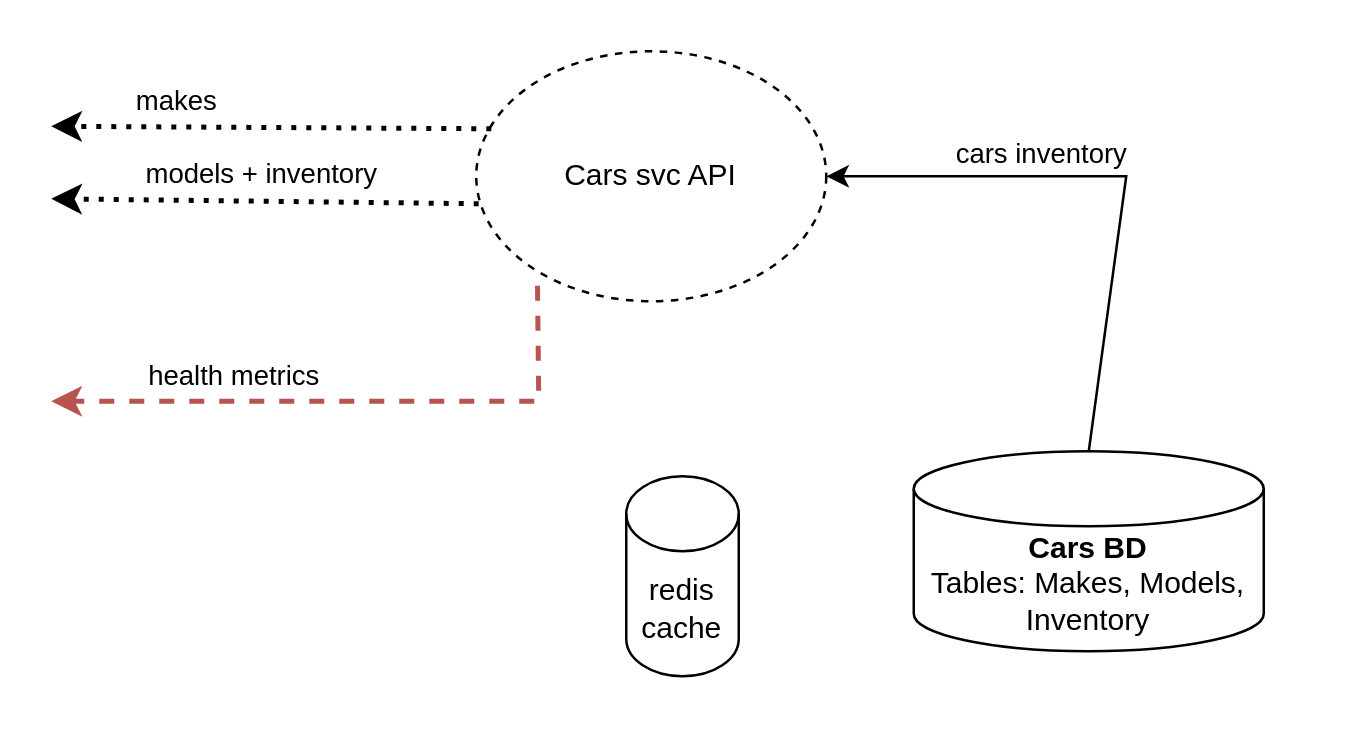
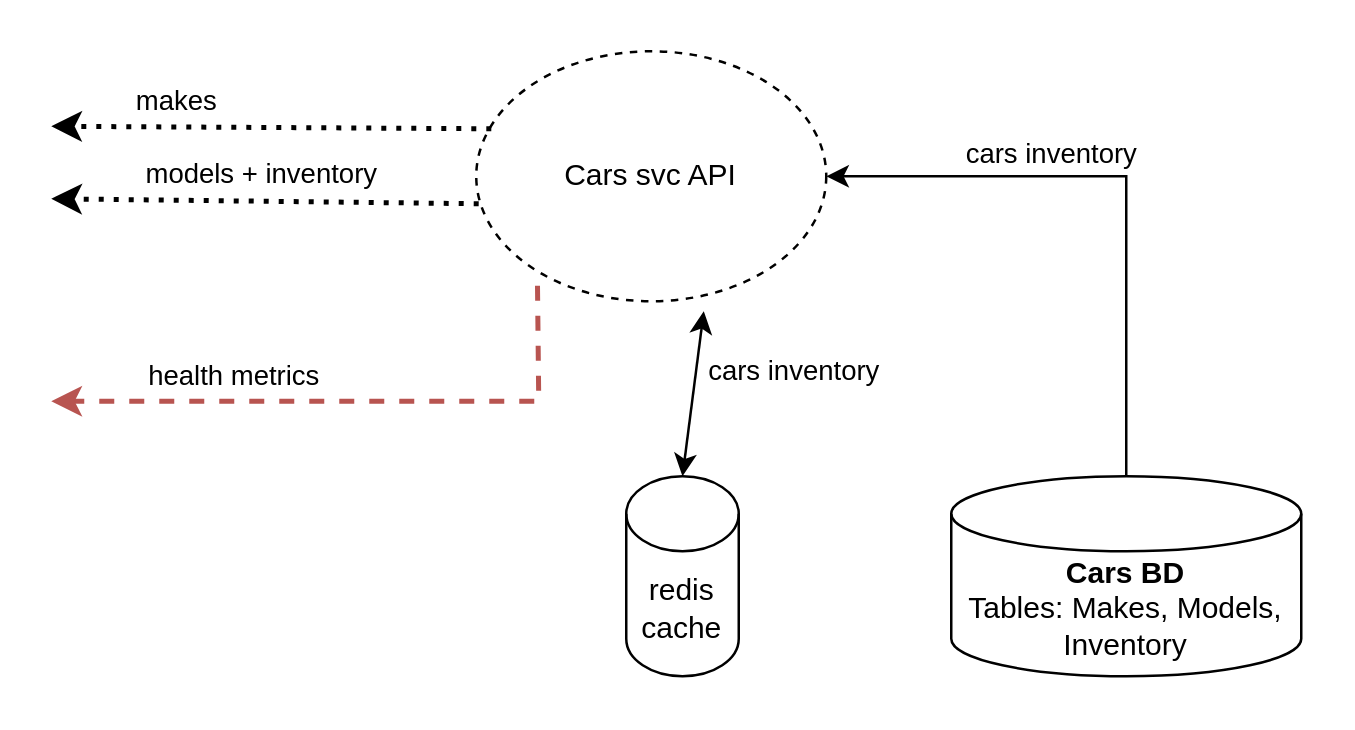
+ <mxCell id="13" value="" style="endArrow=classic;startArrow=classic;html=1;rounded=0;strokeWidth=1;entryX=0.65;entryY=1.04;entryDx=0;entryDy=0;entryPerimeter=0;exitX=0.5;exitY=0;exitDx=0;exitDy=0;exitPerimeter=0;" edge="1" parent="1" source="12" target="3"><mxGeometry width="50" height="50" relative="1" as="geometry"><mxPoint x="270" y="160" as="sourcePoint" /><mxPoint x="320" y="110" as="targetPoint" /></mxGeometry></mxCell>
+ <mxCell id="14" value="cars inventory" style="edgeLabel;html=1;align=center;verticalAlign=middle;resizable=0;points=[];" vertex="1" connectable="0" parent="13"><mxGeometry x="0.304" y="-2" relative="1" as="geometry"><mxPoint x="37" as="offset" /></mxGeometry></mxCell>
- <mxCell id="2" value="&lt;b&gt;Cars BD&lt;br&gt;&lt;/b&gt;Tables: Makes, Models, Inventory" style="shape=cylinder3;whiteSpace=wrap;html=1;boundedLbl=1;backgroundOutline=1;size=15;" vertex="1" parent="1"><mxGeometry x="365" y="180" width="140" height="80" as="geometry" /></mxCell>
+ <mxCell id="2" value="&lt;b&gt;Cars BD&lt;br&gt;&lt;/b&gt;Tables: Makes, Models, Inventory" style="shape=cylinder3;whiteSpace=wrap;html=1;boundedLbl=1;backgroundOutline=1;size=15;" vertex="1" parent="1"><mxGeometry x="380" y="190" width="140" height="80" as="geometry" /></mxCell>
